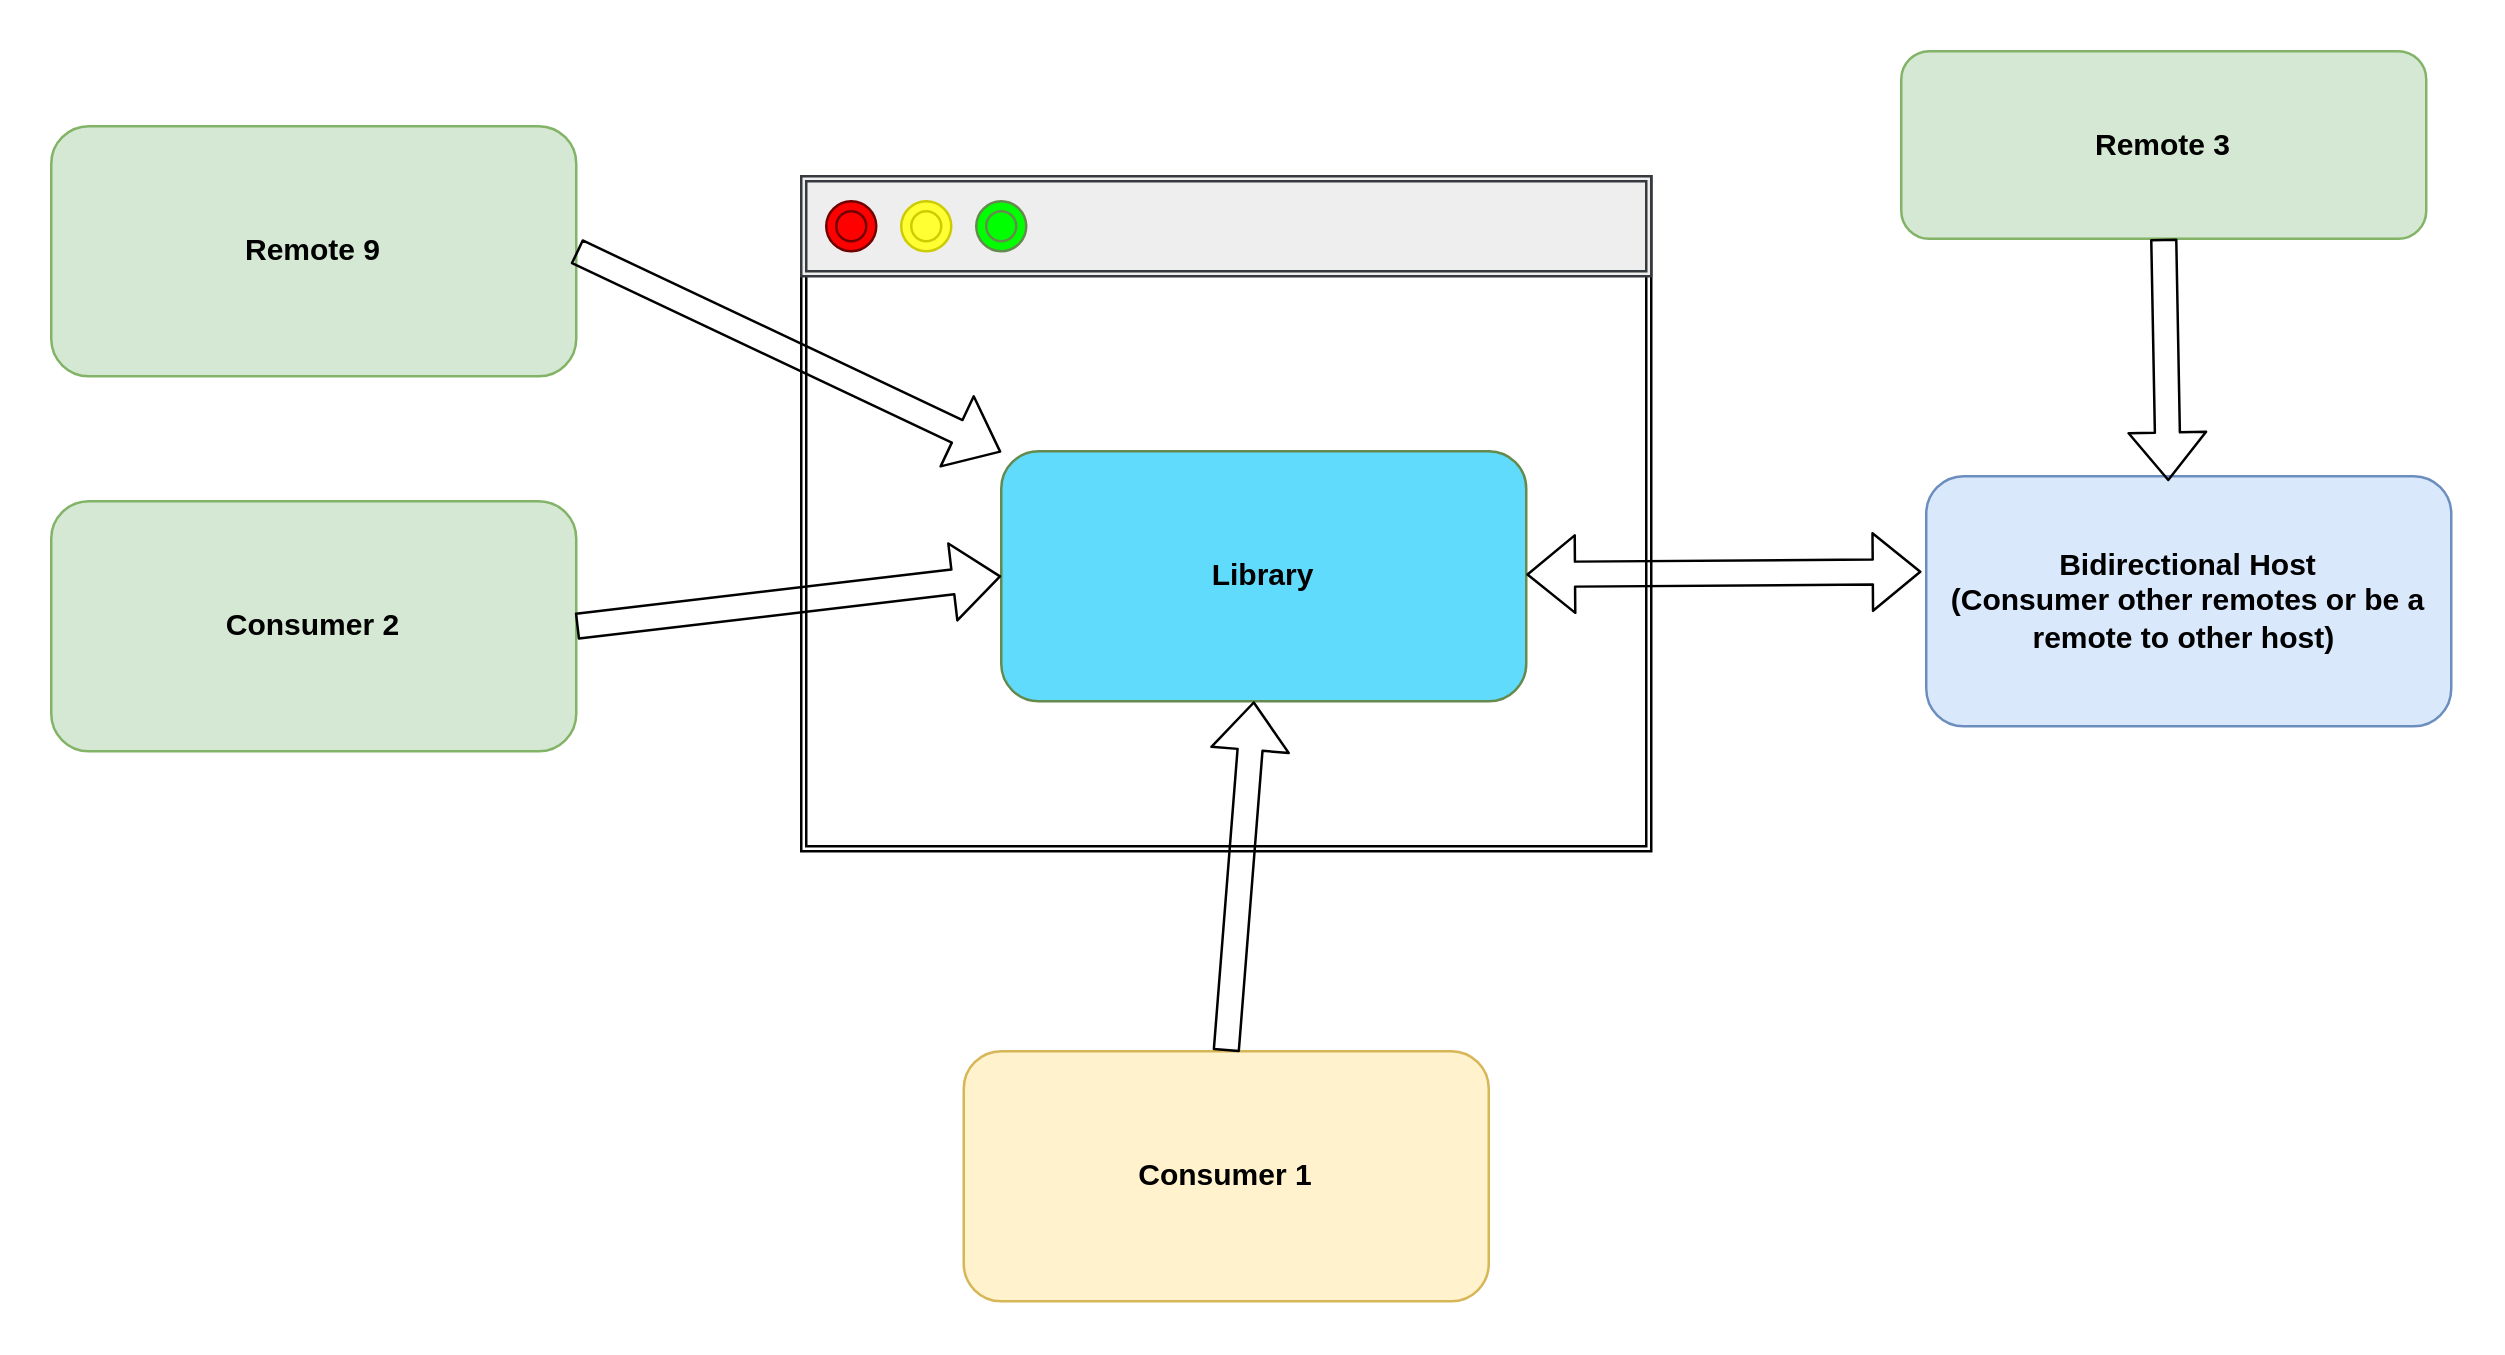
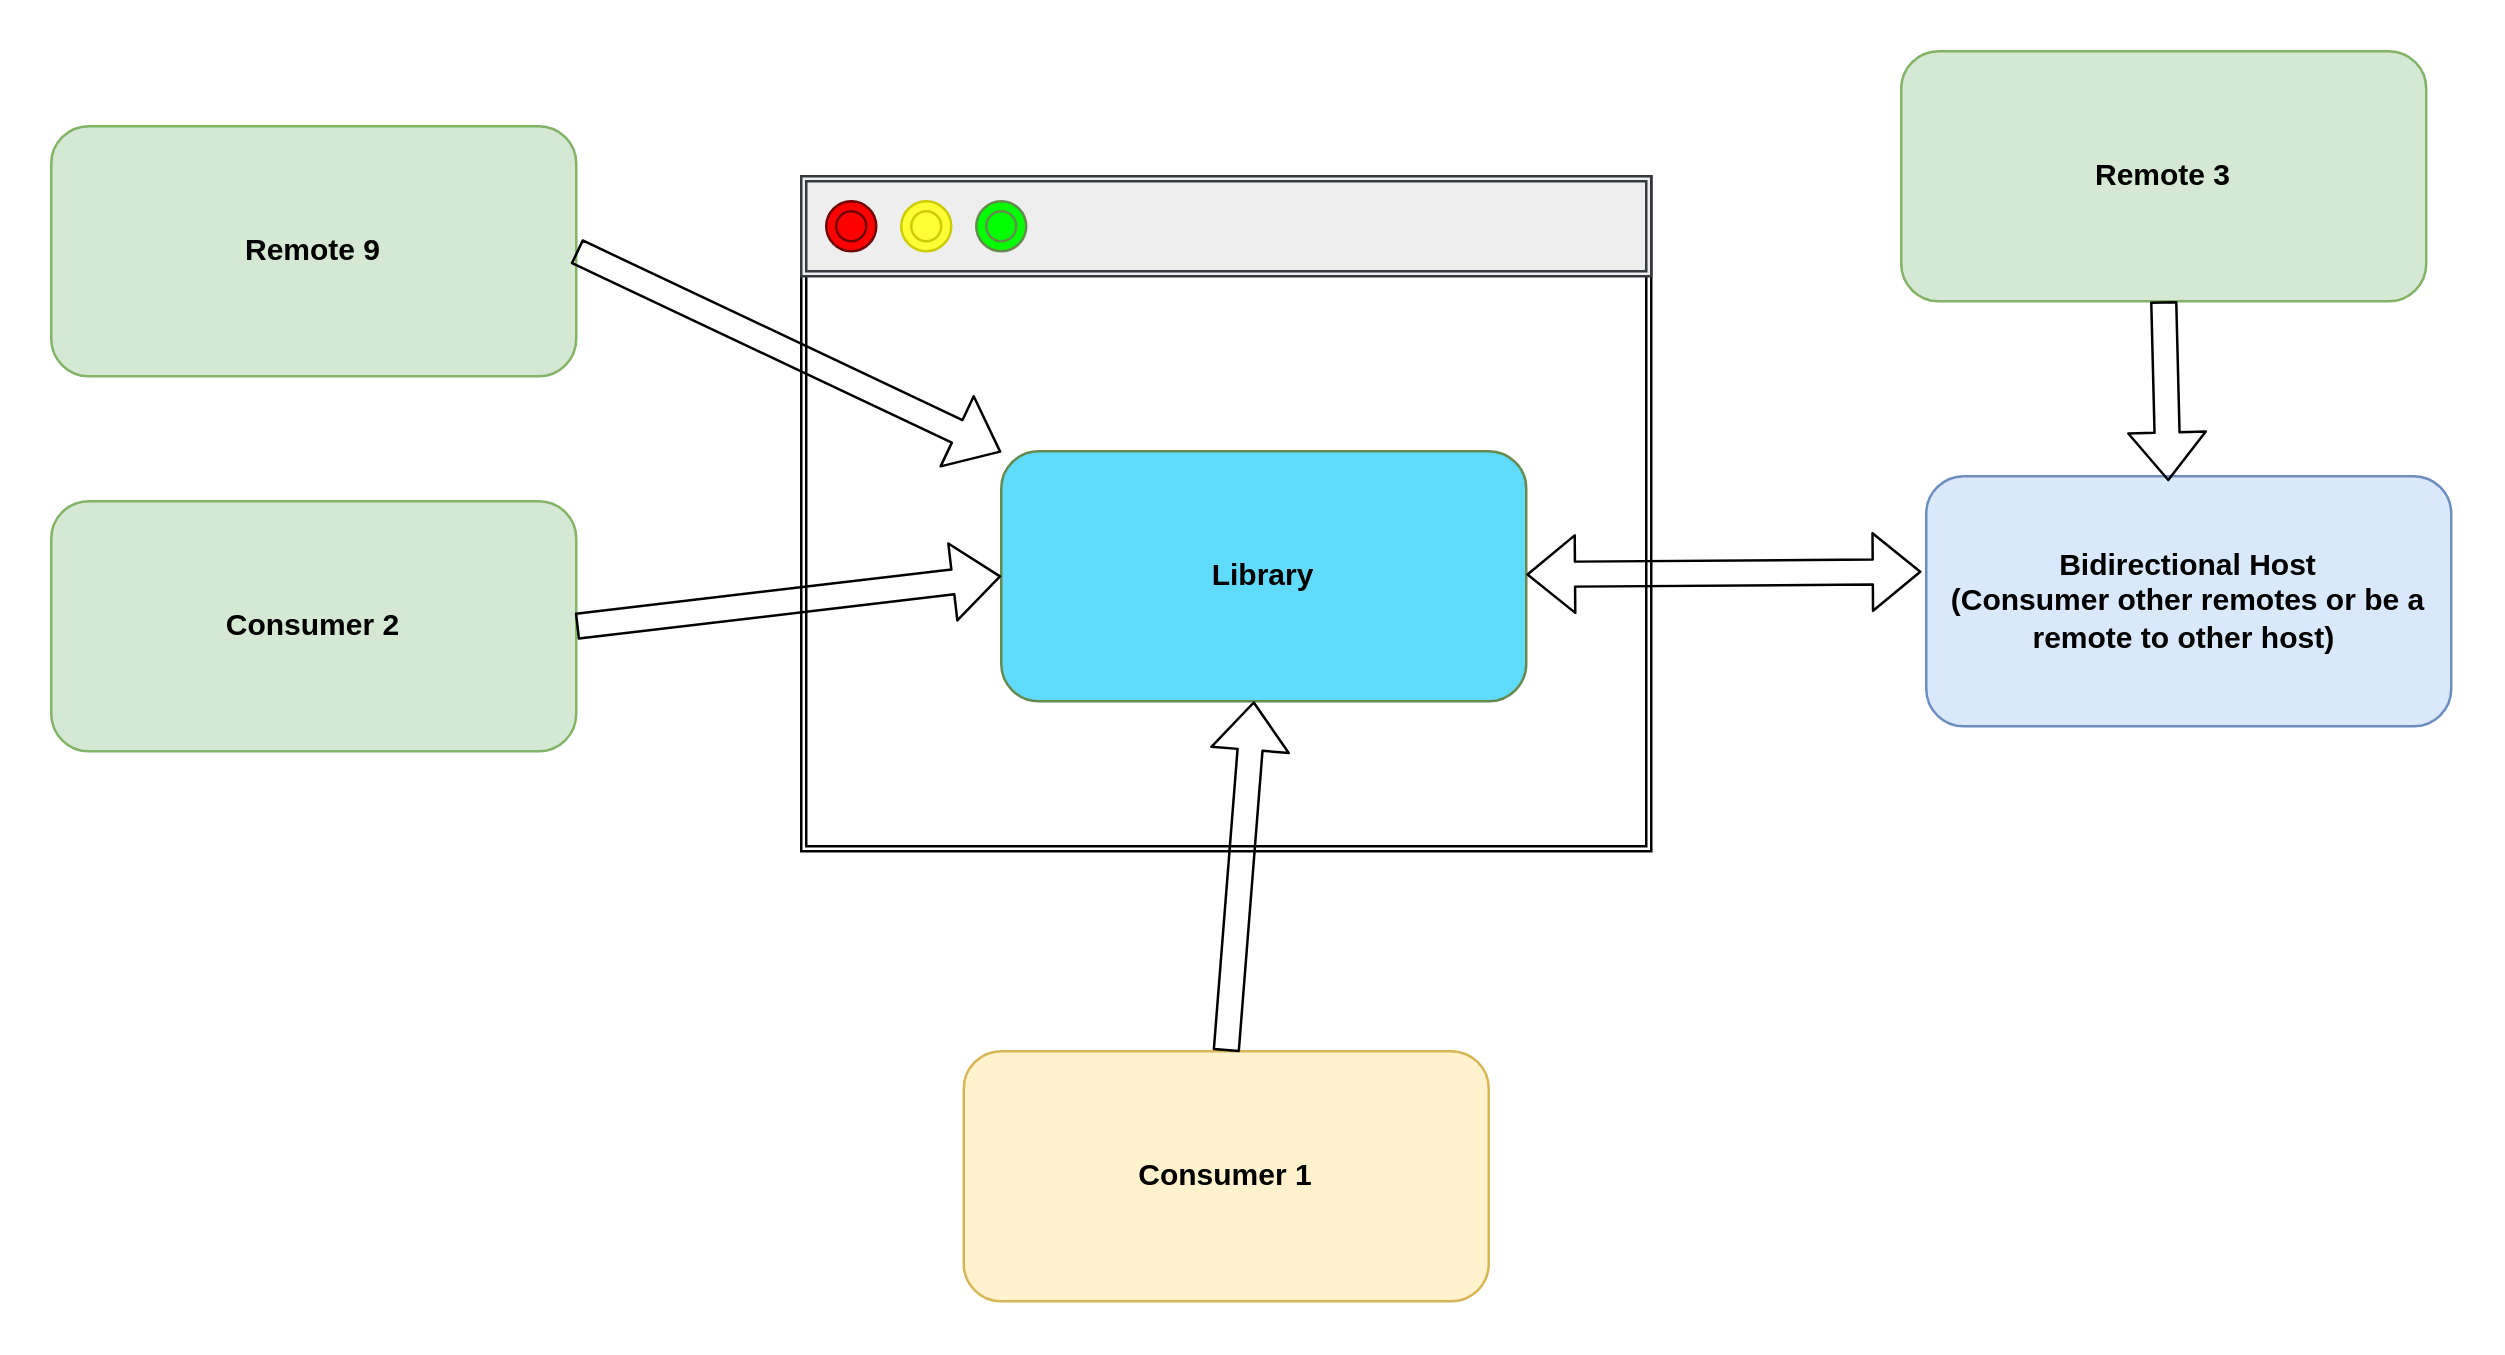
- <mxCell id="10" value="&lt;div style=&quot;&quot;&gt;&lt;b&gt;Remote 3&lt;/b&gt;&lt;/div&gt;" style="rounded=1;whiteSpace=wrap;html=1;strokeColor=#82b366;fillColor=#d5e8d4;align=center;" vertex="1" parent="1"><mxGeometry x="760" y="20" width="210" height="75" as="geometry" /></mxCell>
+ <mxCell id="10" value="&lt;div style=&quot;&quot;&gt;&lt;b&gt;Remote 3&lt;/b&gt;&lt;/div&gt;" style="rounded=1;whiteSpace=wrap;html=1;strokeColor=#82b366;fillColor=#d5e8d4;align=center;" vertex="1" parent="1"><mxGeometry x="760" y="20" width="210" height="100" as="geometry" /></mxCell>
